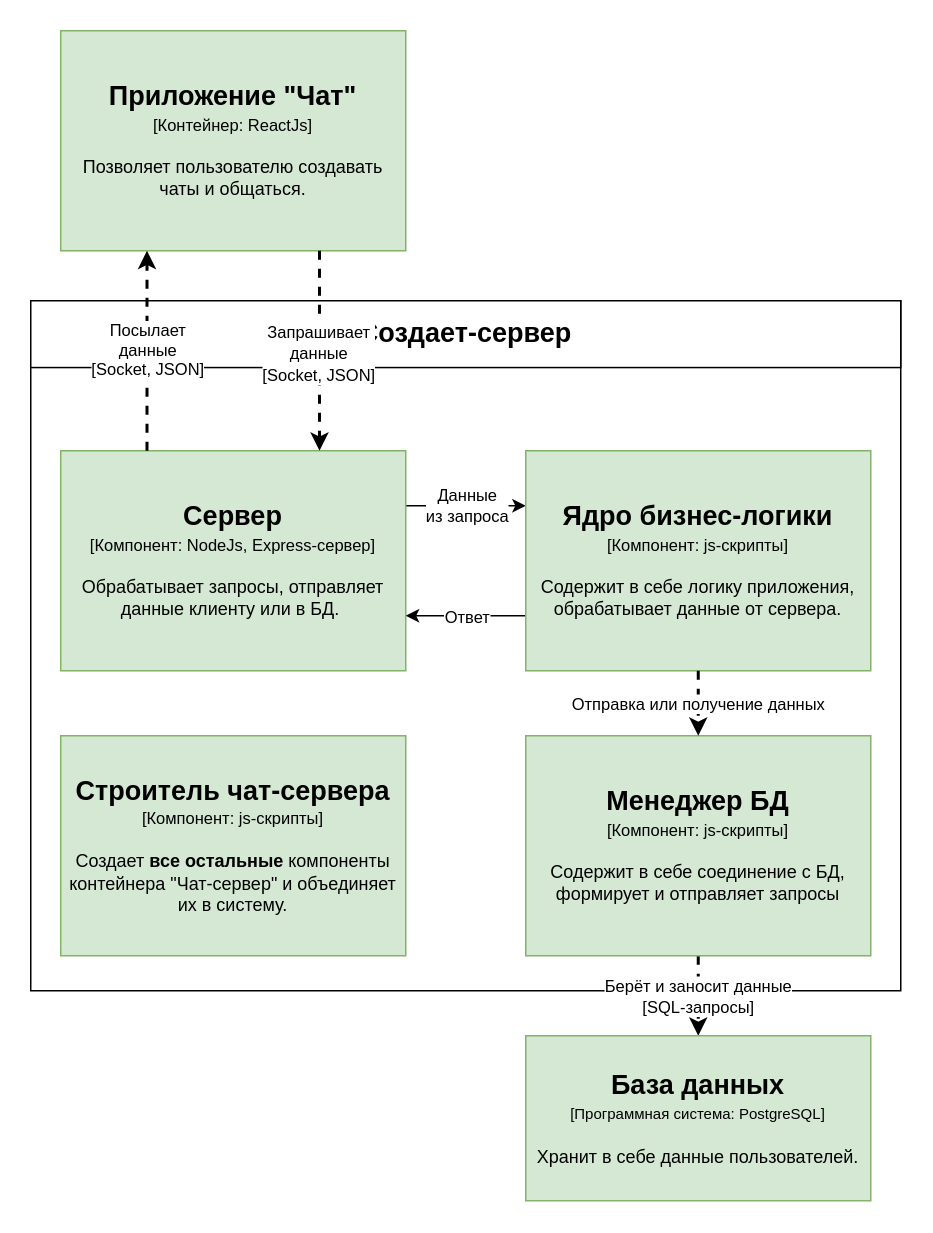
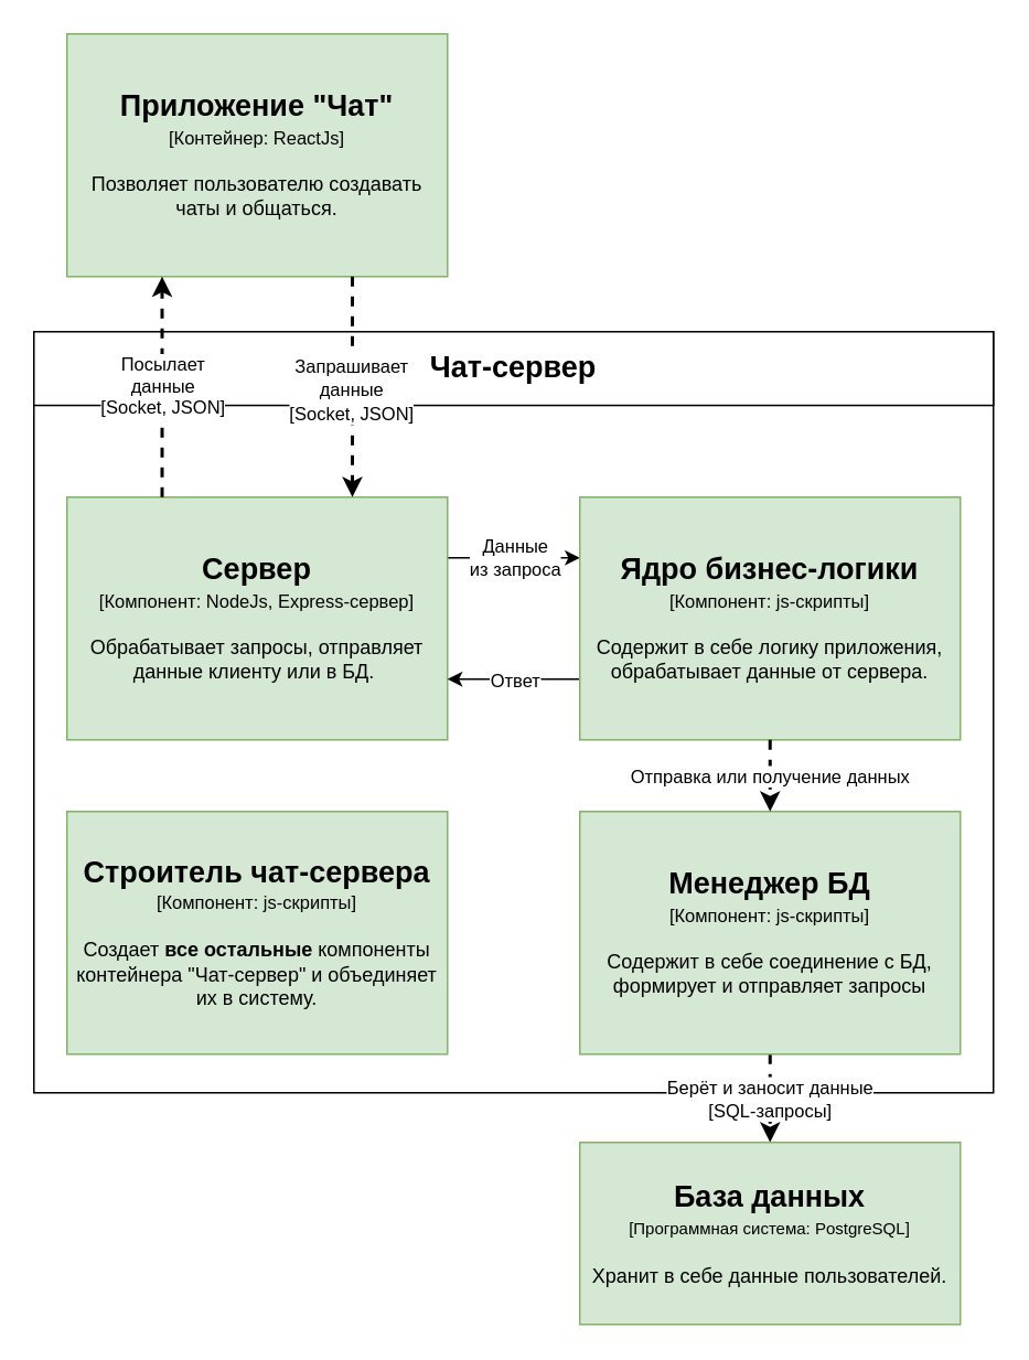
- <mxCell id="8" value="&lt;b style=&quot;font-size: 18px&quot;&gt;Создает-сервер&lt;/b&gt;" style="rounded=0;whiteSpace=wrap;html=1;" vertex="1" parent="1"><mxGeometry x="20" y="200" width="580" height="44.54" as="geometry" /></mxCell>
+ <mxCell id="8" value="&lt;b style=&quot;font-size: 18px&quot;&gt;Чат-сервер&lt;/b&gt;" style="rounded=0;whiteSpace=wrap;html=1;" vertex="1" parent="1"><mxGeometry x="20" y="200" width="580" height="44.54" as="geometry" /></mxCell>
